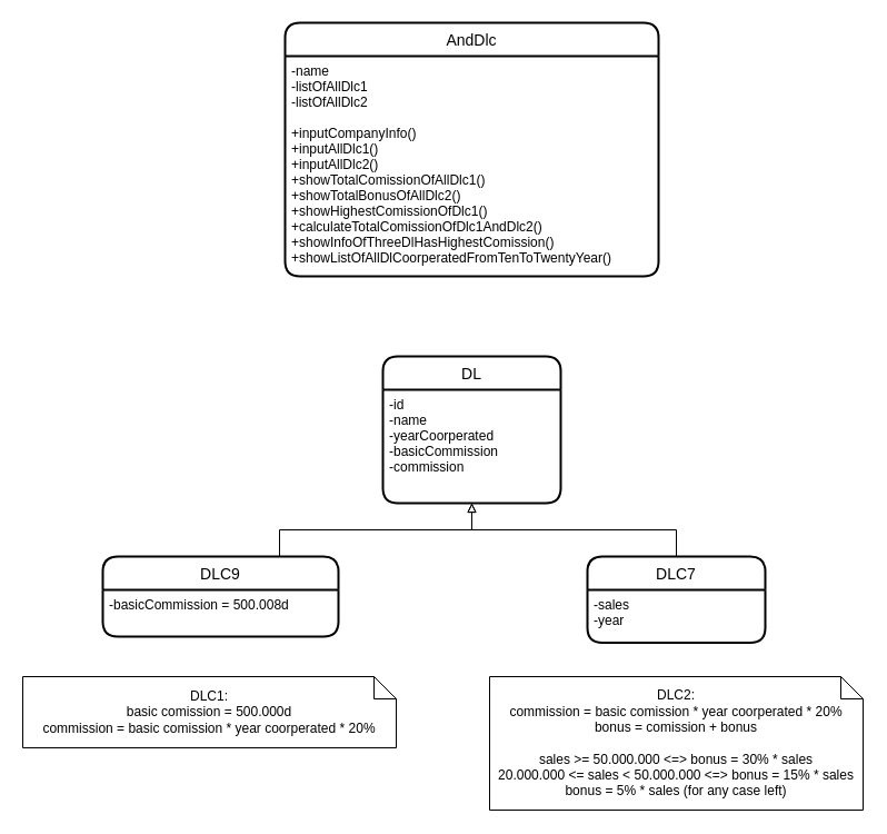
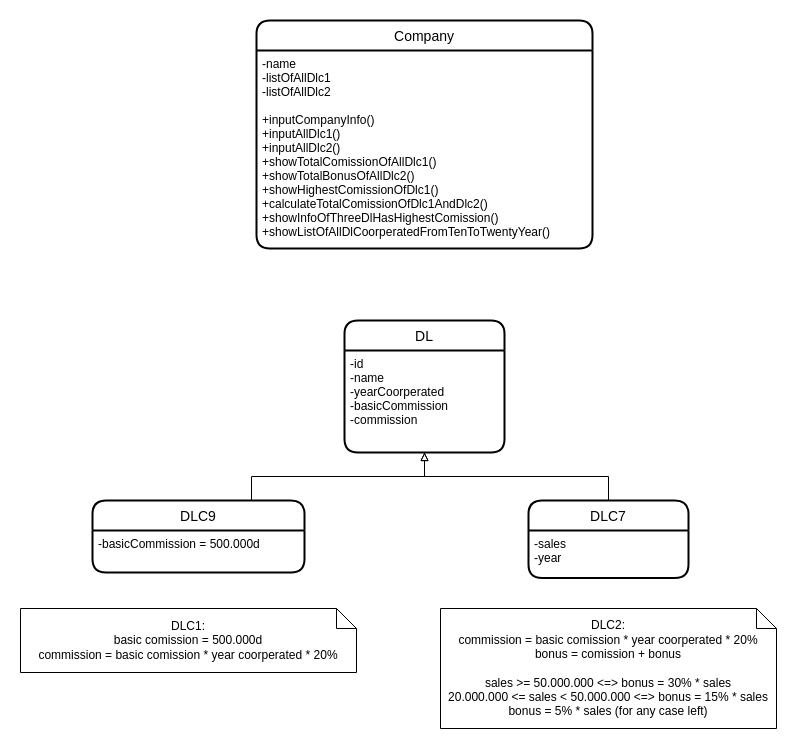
- <mxCell id="12" value="AndDlc" style="swimlane;childLayout=stackLayout;horizontal=1;startSize=30;horizontalStack=0;rounded=1;fontSize=14;fontStyle=0;strokeWidth=2;resizeParent=0;resizeLast=1;shadow=0;dashed=0;align=center;" vertex="1" parent="1"><mxGeometry x="256" y="20" width="336" height="228" as="geometry" /></mxCell>
+ <mxCell id="12" value="Company" style="swimlane;childLayout=stackLayout;horizontal=1;startSize=30;horizontalStack=0;rounded=1;fontSize=14;fontStyle=0;strokeWidth=2;resizeParent=0;resizeLast=1;shadow=0;dashed=0;align=center;" vertex="1" parent="1"><mxGeometry x="256" y="20" width="336" height="228" as="geometry" /></mxCell>
- <mxCell id="4" value="-basicCommission = 500.008d" style="align=left;strokeColor=none;fillColor=none;spacingLeft=4;fontSize=12;verticalAlign=top;resizable=0;rotatable=0;part=1;" vertex="1" parent="3"><mxGeometry y="30" width="212" height="42" as="geometry" /></mxCell>
+ <mxCell id="4" value="-basicCommission = 500.000d" style="align=left;strokeColor=none;fillColor=none;spacingLeft=4;fontSize=12;verticalAlign=top;resizable=0;rotatable=0;part=1;" vertex="1" parent="3"><mxGeometry y="30" width="212" height="42" as="geometry" /></mxCell>
